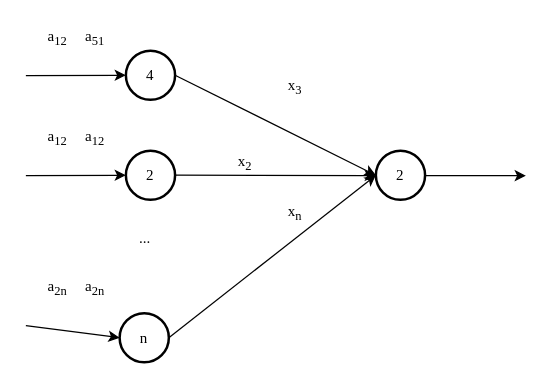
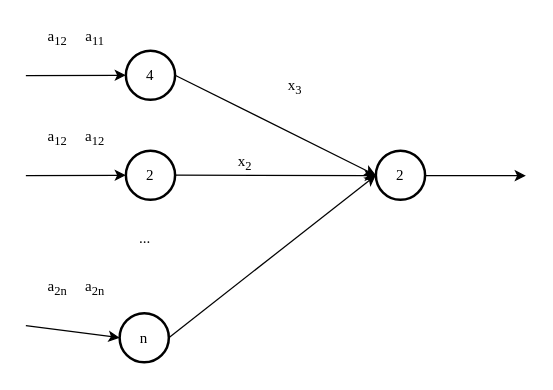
- <mxCell id="18" value="a&lt;sub&gt;51&lt;/sub&gt;" style="text;html=1;align=center;verticalAlign=middle;resizable=0;points=[];autosize=1;fontFamily=Times New Roman;fontSize=12;" vertex="1" parent="1"><mxGeometry x="60" y="20" width="30" height="20" as="geometry" /></mxCell>
+ <mxCell id="18" value="a&lt;sub&gt;11&lt;/sub&gt;" style="text;html=1;align=center;verticalAlign=middle;resizable=0;points=[];autosize=1;fontFamily=Times New Roman;fontSize=12;" vertex="1" parent="1"><mxGeometry x="60" y="20" width="30" height="20" as="geometry" /></mxCell>
- <mxCell id="17" value="x&lt;sub&gt;n&lt;/sub&gt;" style="text;html=1;align=center;verticalAlign=middle;resizable=0;points=[];autosize=1;fontFamily=Times New Roman;fontSize=12;" vertex="1" parent="1"><mxGeometry x="220" y="160" width="30" height="20" as="geometry" /></mxCell>
